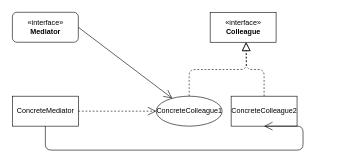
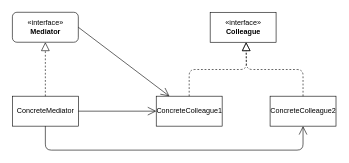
+ <mxCell id="7" value="" style="endArrow=block;dashed=1;endFill=0;endSize=12;html=1;exitX=0.5;exitY=0;exitDx=0;exitDy=0;" parent="1" source="4" target="2" edge="1"><mxGeometry width="160" relative="1" as="geometry"><mxPoint x="20" y="230" as="sourcePoint" /><mxPoint x="180" y="230" as="targetPoint" /></mxGeometry></mxCell>
- <mxCell id="12" value="" style="endArrow=open;endFill=1;endSize=12;html=1;exitX=1;exitY=0.5;exitDx=0;exitDy=0;dashed=1;" parent="1" source="4" target="5" edge="1"><mxGeometry width="160" relative="1" as="geometry"><mxPoint x="150" y="65" as="sourcePoint" /><mxPoint x="370" y="65" as="targetPoint" /></mxGeometry></mxCell>
+ <mxCell id="12" value="" style="endArrow=open;endFill=1;endSize=12;html=1;exitX=1;exitY=0.5;exitDx=0;exitDy=0;" parent="1" source="4" target="5" edge="1"><mxGeometry width="160" relative="1" as="geometry"><mxPoint x="150" y="65" as="sourcePoint" /><mxPoint x="370" y="65" as="targetPoint" /></mxGeometry></mxCell>
- <mxCell id="5" value="ConcreteColleague1" style="ellipse;html=1;" parent="1" vertex="1"><mxGeometry x="260" y="160" width="110" height="50" as="geometry" /></mxCell>
+ <mxCell id="5" value="ConcreteColleague1" style="html=1;" parent="1" vertex="1"><mxGeometry x="260" y="160" width="110" height="50" as="geometry" /></mxCell>
- <mxCell id="6" value="ConcreteColleague2" style="html=1;" parent="1" vertex="1"><mxGeometry x="385" y="160" width="110" height="50" as="geometry" /></mxCell>
+ <mxCell id="6" value="ConcreteColleague2" style="html=1;" parent="1" vertex="1"><mxGeometry x="450" y="160" width="110" height="50" as="geometry" /></mxCell>
